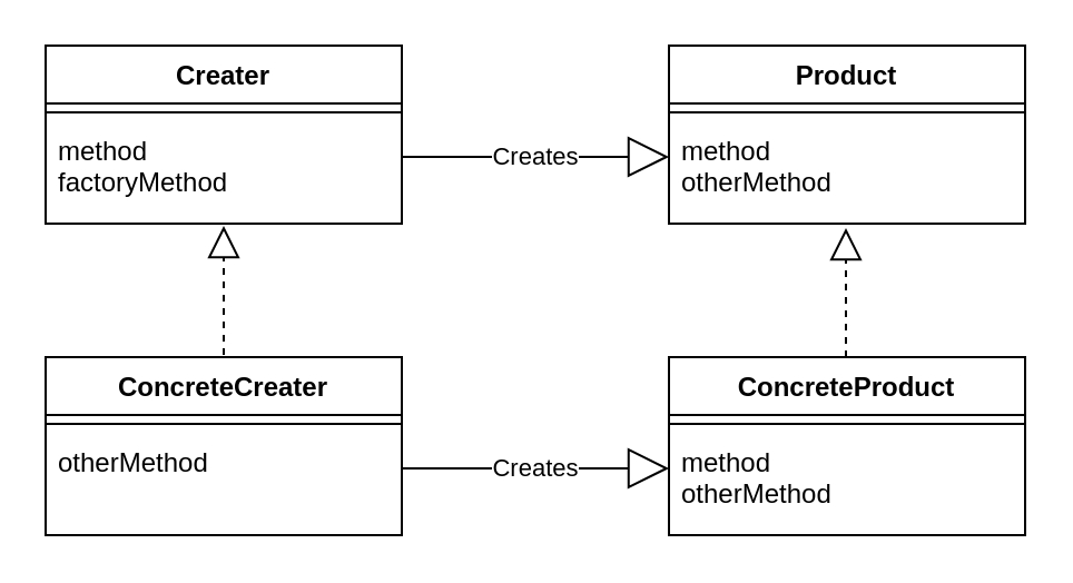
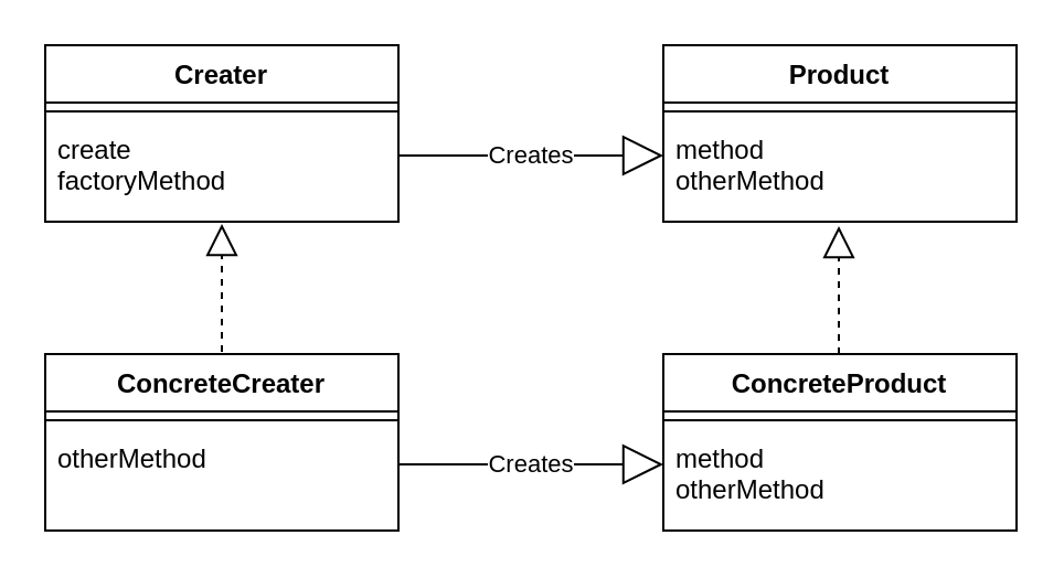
- <mxCell id="4" value="method&#10;factoryMethod" style="text;strokeColor=none;fillColor=none;align=left;verticalAlign=top;spacingLeft=4;spacingRight=4;overflow=hidden;rotatable=0;points=[[0,0.5],[1,0.5]];portConstraint=eastwest;" vertex="1" parent="2"><mxGeometry y="34" width="160" height="46" as="geometry" /></mxCell>
+ <mxCell id="4" value="create&#10;factoryMethod" style="text;strokeColor=none;fillColor=none;align=left;verticalAlign=top;spacingLeft=4;spacingRight=4;overflow=hidden;rotatable=0;points=[[0,0.5],[1,0.5]];portConstraint=eastwest;" vertex="1" parent="2"><mxGeometry y="34" width="160" height="46" as="geometry" /></mxCell>
